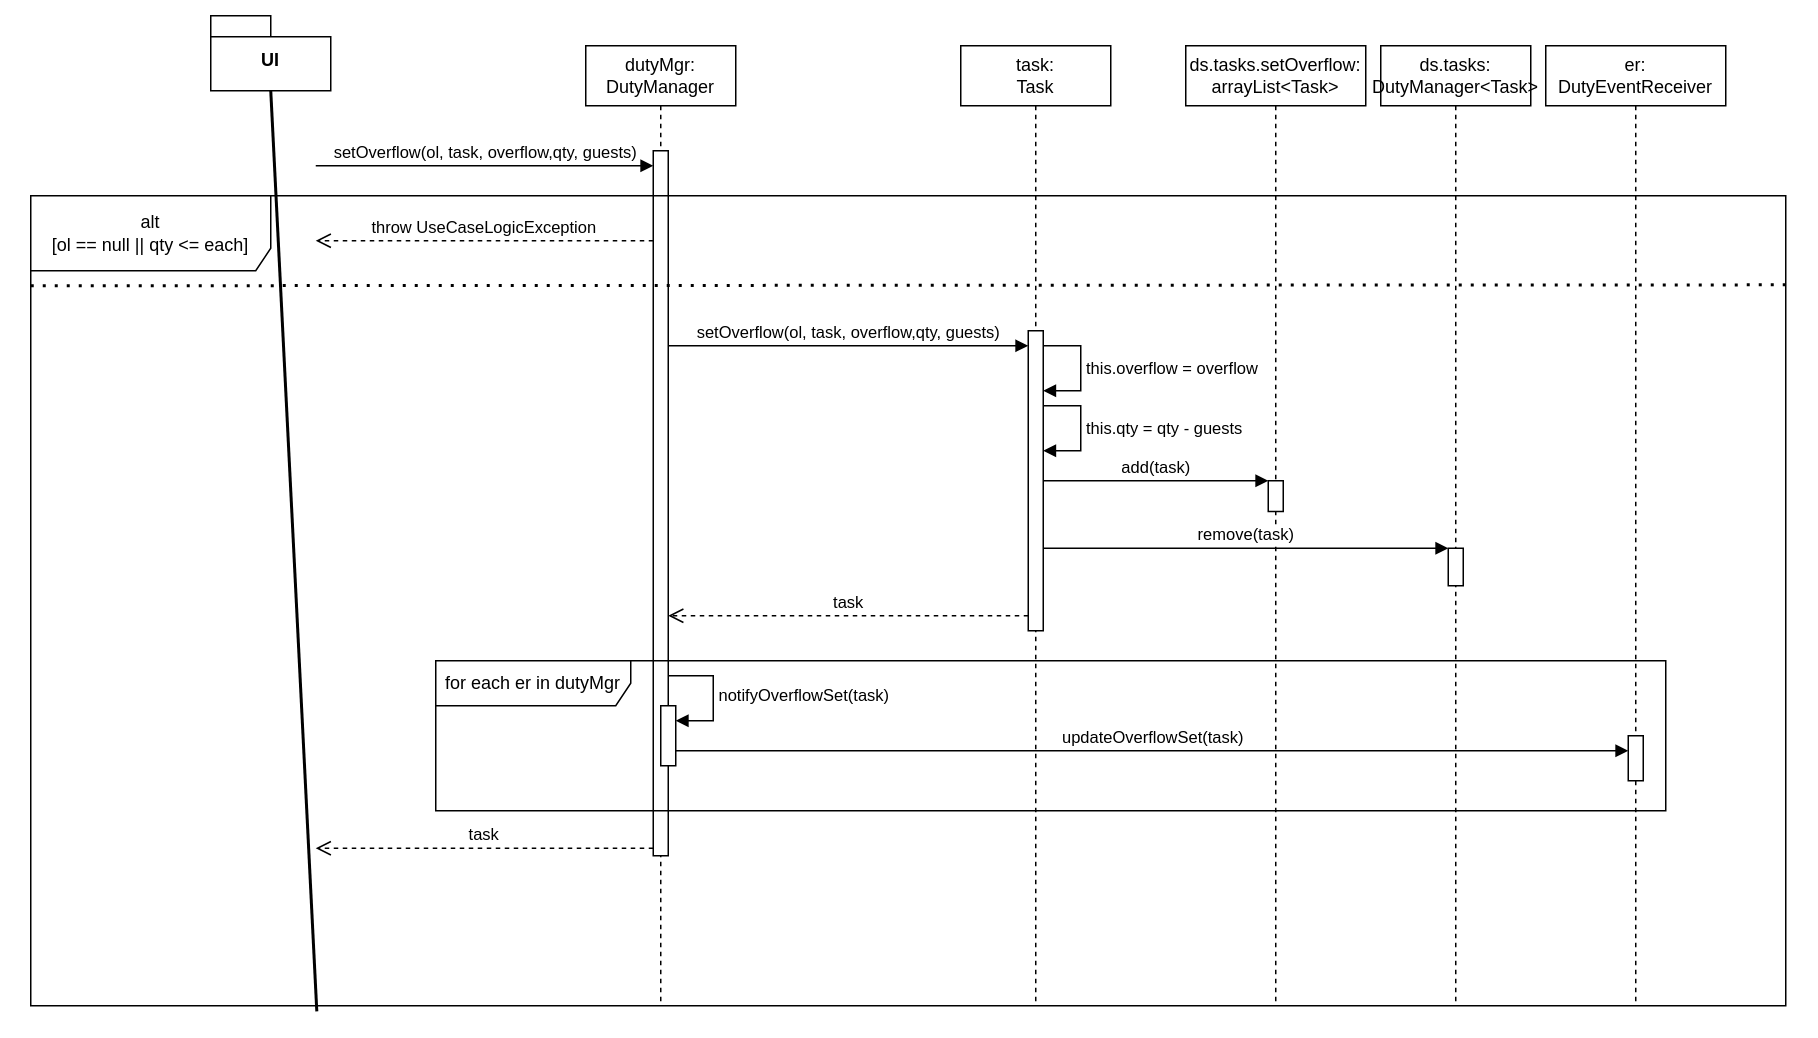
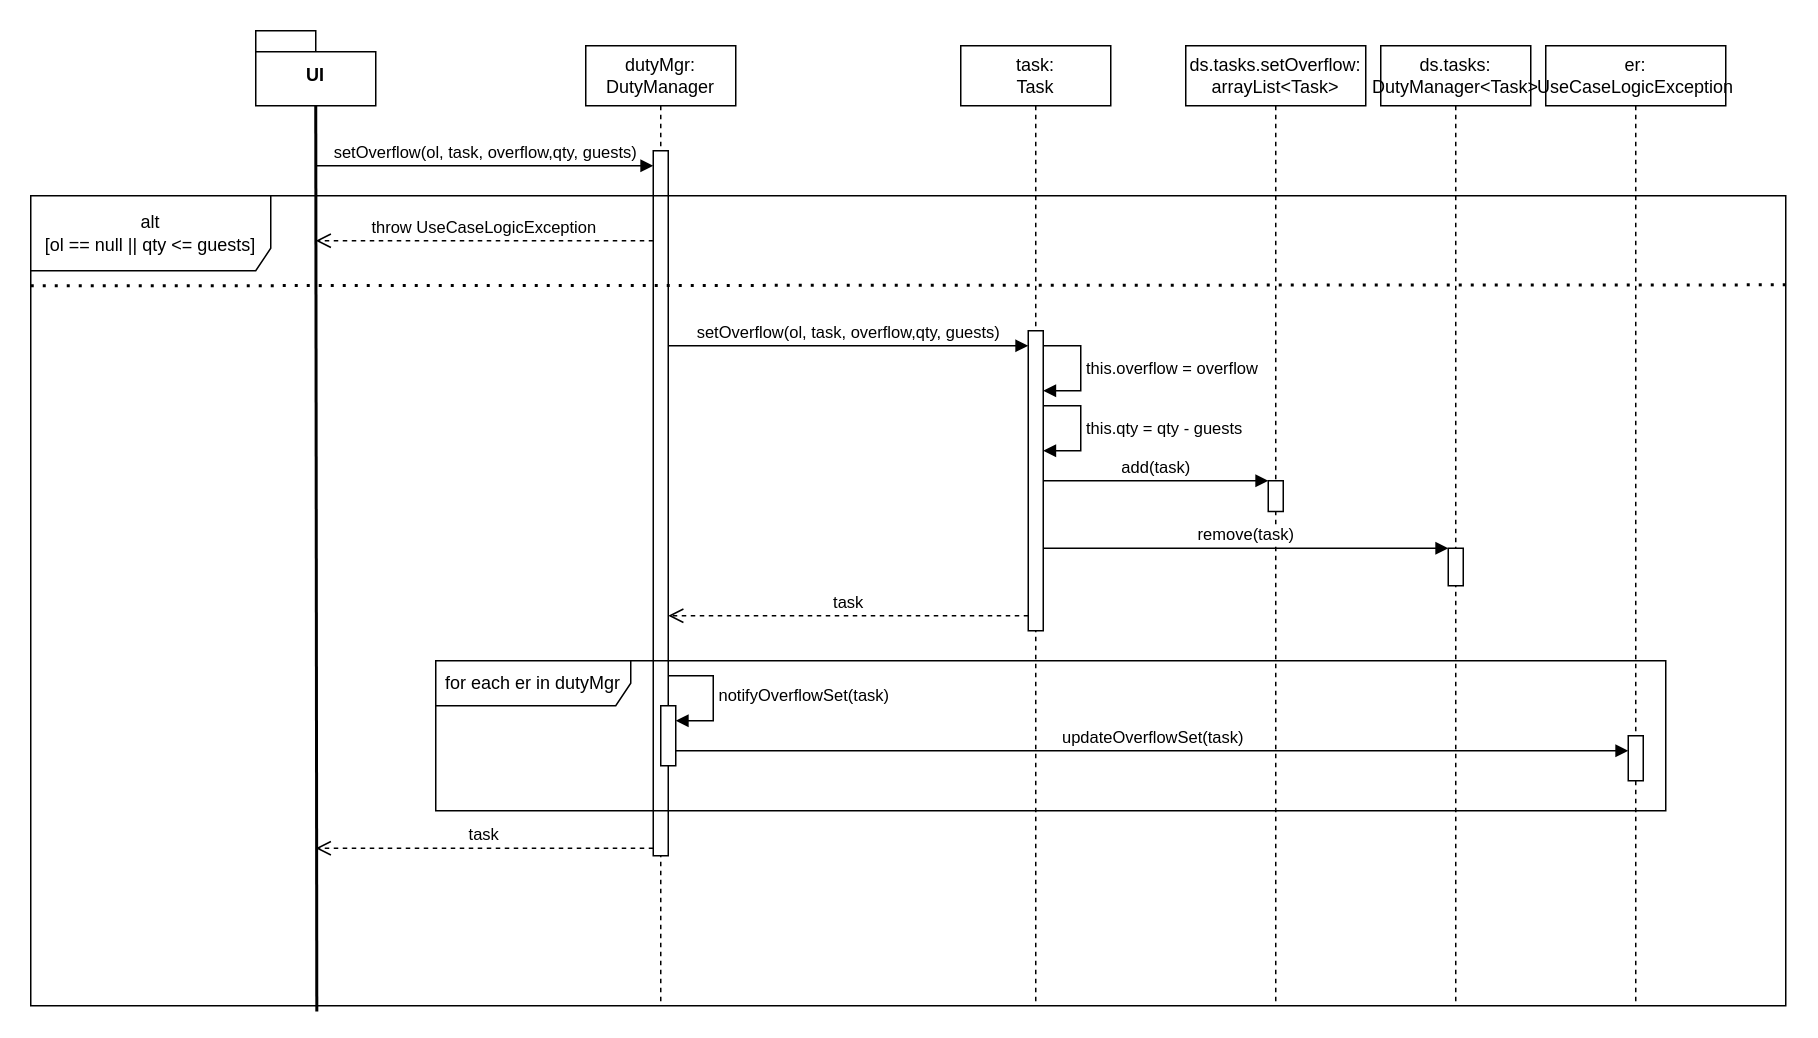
- <mxCell id="2" value="UI" style="shape=folder;fontStyle=1;spacingTop=10;tabWidth=40;tabHeight=14;tabPosition=left;html=1;whiteSpace=wrap;" vertex="1" parent="1"><mxGeometry x="140" y="10" width="80" height="50" as="geometry" /></mxCell>
+ <mxCell id="2" value="UI" style="shape=folder;fontStyle=1;spacingTop=10;tabWidth=40;tabHeight=14;tabPosition=left;html=1;whiteSpace=wrap;" vertex="1" parent="1"><mxGeometry x="170" y="20" width="80" height="50" as="geometry" /></mxCell>
- <mxCell id="26" value="er:&lt;div&gt;DutyEventReceiver&lt;/div&gt;" style="shape=umlLifeline;perimeter=lifelinePerimeter;whiteSpace=wrap;html=1;container=1;dropTarget=0;collapsible=0;recursiveResize=0;outlineConnect=0;portConstraint=eastwest;newEdgeStyle={&quot;curved&quot;:0,&quot;rounded&quot;:0};" vertex="1" parent="1"><mxGeometry x="1030" y="30" width="120" height="640" as="geometry" /></mxCell>
+ <mxCell id="26" value="er:&lt;div&gt;UseCaseLogicException&lt;/div&gt;" style="shape=umlLifeline;perimeter=lifelinePerimeter;whiteSpace=wrap;html=1;container=1;dropTarget=0;collapsible=0;recursiveResize=0;outlineConnect=0;portConstraint=eastwest;newEdgeStyle={&quot;curved&quot;:0,&quot;rounded&quot;:0};" vertex="1" parent="1"><mxGeometry x="1030" y="30" width="120" height="640" as="geometry" /></mxCell>
- <mxCell id="7" value="alt&lt;div&gt;[ol == null || qty &amp;lt;= each&lt;span style=&quot;background-color: initial;&quot;&gt;]&lt;/span&gt;&lt;/div&gt;" style="shape=umlFrame;whiteSpace=wrap;html=1;pointerEvents=0;width=160;height=50;" vertex="1" parent="1"><mxGeometry x="20" y="130" width="1170" height="540" as="geometry" /></mxCell>
+ <mxCell id="7" value="alt&lt;div&gt;[ol == null || qty &amp;lt;= guests&lt;span style=&quot;background-color: initial;&quot;&gt;]&lt;/span&gt;&lt;/div&gt;" style="shape=umlFrame;whiteSpace=wrap;html=1;pointerEvents=0;width=160;height=50;" vertex="1" parent="1"><mxGeometry x="20" y="130" width="1170" height="540" as="geometry" /></mxCell>
